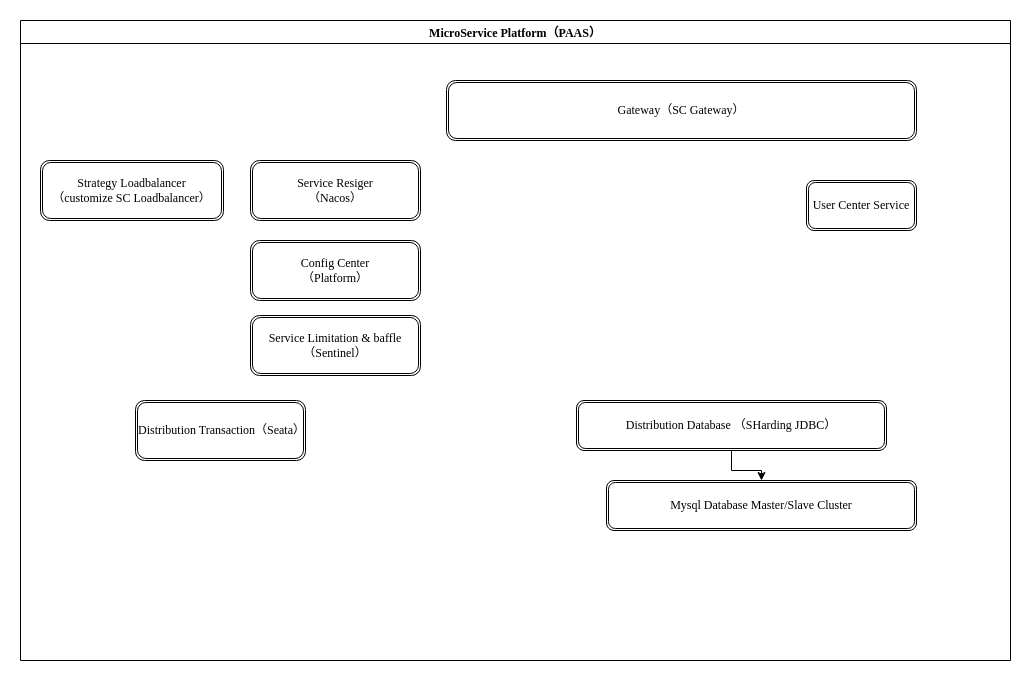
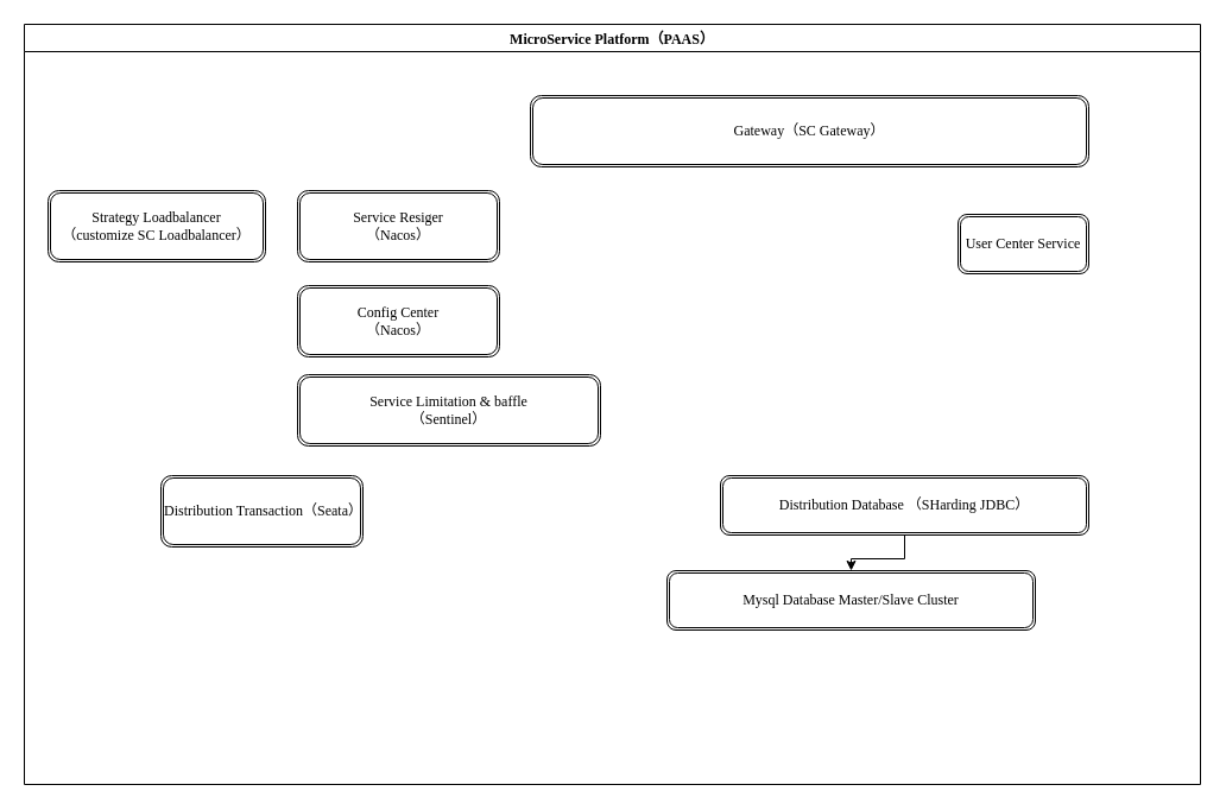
- <mxCell id="9" value="Config Center&lt;br&gt;（Platform）" style="shape=ext;double=1;rounded=1;whiteSpace=wrap;html=1;glass=0;labelBorderColor=none;fontFamily=Comic Sans MS;" vertex="1" parent="2"><mxGeometry x="230" y="220" width="170" height="60" as="geometry" /></mxCell>
+ <mxCell id="9" value="Config Center&lt;br&gt;（Nacos）" style="shape=ext;double=1;rounded=1;whiteSpace=wrap;html=1;glass=0;labelBorderColor=none;fontFamily=Comic Sans MS;" vertex="1" parent="2"><mxGeometry x="230" y="220" width="170" height="60" as="geometry" /></mxCell>
- <mxCell id="10" value="Service&amp;nbsp;Limitation &amp;amp; baffle&lt;br&gt;（Sentinel）" style="shape=ext;double=1;rounded=1;whiteSpace=wrap;html=1;glass=0;labelBorderColor=none;fontFamily=Comic Sans MS;" vertex="1" parent="2"><mxGeometry x="230" y="295" width="170" height="60" as="geometry" /></mxCell>
+ <mxCell id="10" value="Service&amp;nbsp;Limitation &amp;amp; baffle&lt;br&gt;（Sentinel）" style="shape=ext;double=1;rounded=1;whiteSpace=wrap;html=1;glass=0;labelBorderColor=none;fontFamily=Comic Sans MS;" vertex="1" parent="2"><mxGeometry x="230" y="295" width="255" height="60" as="geometry" /></mxCell>
- <mxCell id="6" value="Distribution Database （SHarding JDBC）" style="shape=ext;double=1;rounded=1;whiteSpace=wrap;html=1;glass=0;labelBorderColor=none;fontFamily=Comic Sans MS;" vertex="1" parent="2"><mxGeometry x="556" y="380" width="310" height="50" as="geometry" /></mxCell>
+ <mxCell id="6" value="Distribution Database （SHarding JDBC）" style="shape=ext;double=1;rounded=1;whiteSpace=wrap;html=1;glass=0;labelBorderColor=none;fontFamily=Comic Sans MS;" vertex="1" parent="2"><mxGeometry x="586" y="380" width="310" height="50" as="geometry" /></mxCell>
- <mxCell id="7" value="Mysql Database Master/Slave Cluster" style="shape=ext;double=1;rounded=1;whiteSpace=wrap;html=1;glass=0;labelBorderColor=none;fontFamily=Comic Sans MS;" vertex="1" parent="2"><mxGeometry x="586" y="460" width="310" height="50" as="geometry" /></mxCell>
+ <mxCell id="7" value="Mysql Database Master/Slave Cluster" style="shape=ext;double=1;rounded=1;whiteSpace=wrap;html=1;glass=0;labelBorderColor=none;fontFamily=Comic Sans MS;" vertex="1" parent="2"><mxGeometry x="541" y="460" width="310" height="50" as="geometry" /></mxCell>
